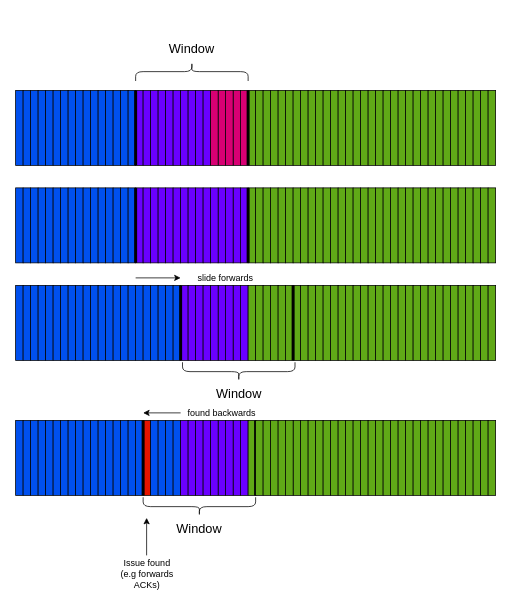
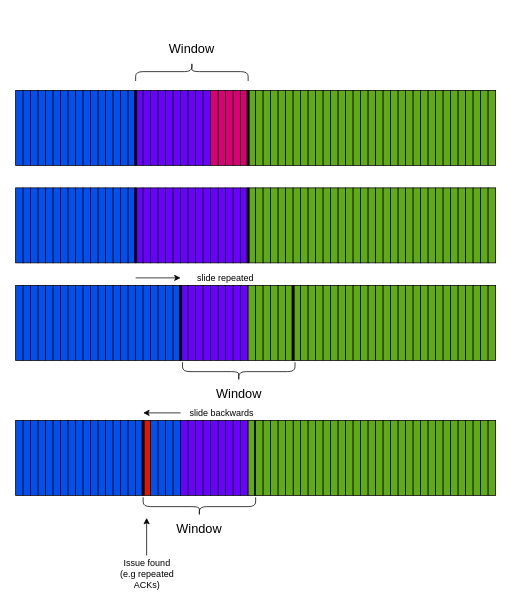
- <mxCell id="276" value="slide forwards" style="text;html=1;strokeColor=none;fillColor=none;align=center;verticalAlign=middle;whiteSpace=wrap;rounded=0;" parent="1" vertex="1"><mxGeometry x="250" y="360" width="100" height="20" as="geometry" /></mxCell>
+ <mxCell id="276" value="slide repeated" style="text;html=1;strokeColor=none;fillColor=none;align=center;verticalAlign=middle;whiteSpace=wrap;rounded=0;" parent="1" vertex="1"><mxGeometry x="250" y="360" width="100" height="20" as="geometry" /></mxCell>
- <mxCell id="277" value="found backwards" style="text;html=1;strokeColor=none;fillColor=none;align=center;verticalAlign=middle;whiteSpace=wrap;rounded=0;" parent="1" vertex="1"><mxGeometry x="245" y="540" width="100" height="20" as="geometry" /></mxCell>
+ <mxCell id="277" value="slide backwards" style="text;html=1;strokeColor=none;fillColor=none;align=center;verticalAlign=middle;whiteSpace=wrap;rounded=0;" parent="1" vertex="1"><mxGeometry x="245" y="540" width="100" height="20" as="geometry" /></mxCell>
- <mxCell id="274" value="Issue found (e.g forwards ACKs)" style="text;html=1;strokeColor=none;fillColor=none;align=center;verticalAlign=middle;whiteSpace=wrap;rounded=0;" parent="1" vertex="1"><mxGeometry x="157.5" y="740" width="75" height="50" as="geometry" /></mxCell>
+ <mxCell id="274" value="Issue found (e.g repeated ACKs)" style="text;html=1;strokeColor=none;fillColor=none;align=center;verticalAlign=middle;whiteSpace=wrap;rounded=0;" parent="1" vertex="1"><mxGeometry x="157.5" y="740" width="75" height="50" as="geometry" /></mxCell>
